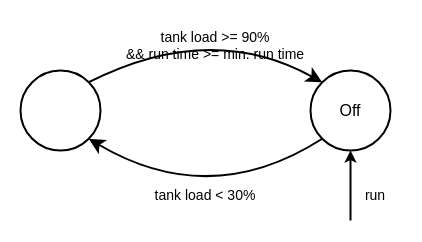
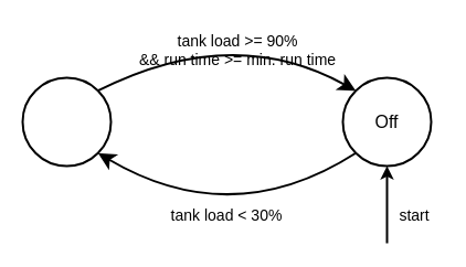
- <mxCell id="10" value="run" style="text;html=1;strokeColor=none;fillColor=none;align=center;verticalAlign=middle;whiteSpace=wrap;rounded=0;strokeWidth=1;fontStyle=0;fontSize=14;" vertex="1" parent="1"><mxGeometry x="350" y="180" width="50" height="30" as="geometry" /></mxCell>
+ <mxCell id="10" value="start" style="text;html=1;strokeColor=none;fillColor=none;align=center;verticalAlign=middle;whiteSpace=wrap;rounded=0;strokeWidth=1;fontStyle=0;fontSize=14;" vertex="1" parent="1"><mxGeometry x="350" y="180" width="50" height="30" as="geometry" /></mxCell>
